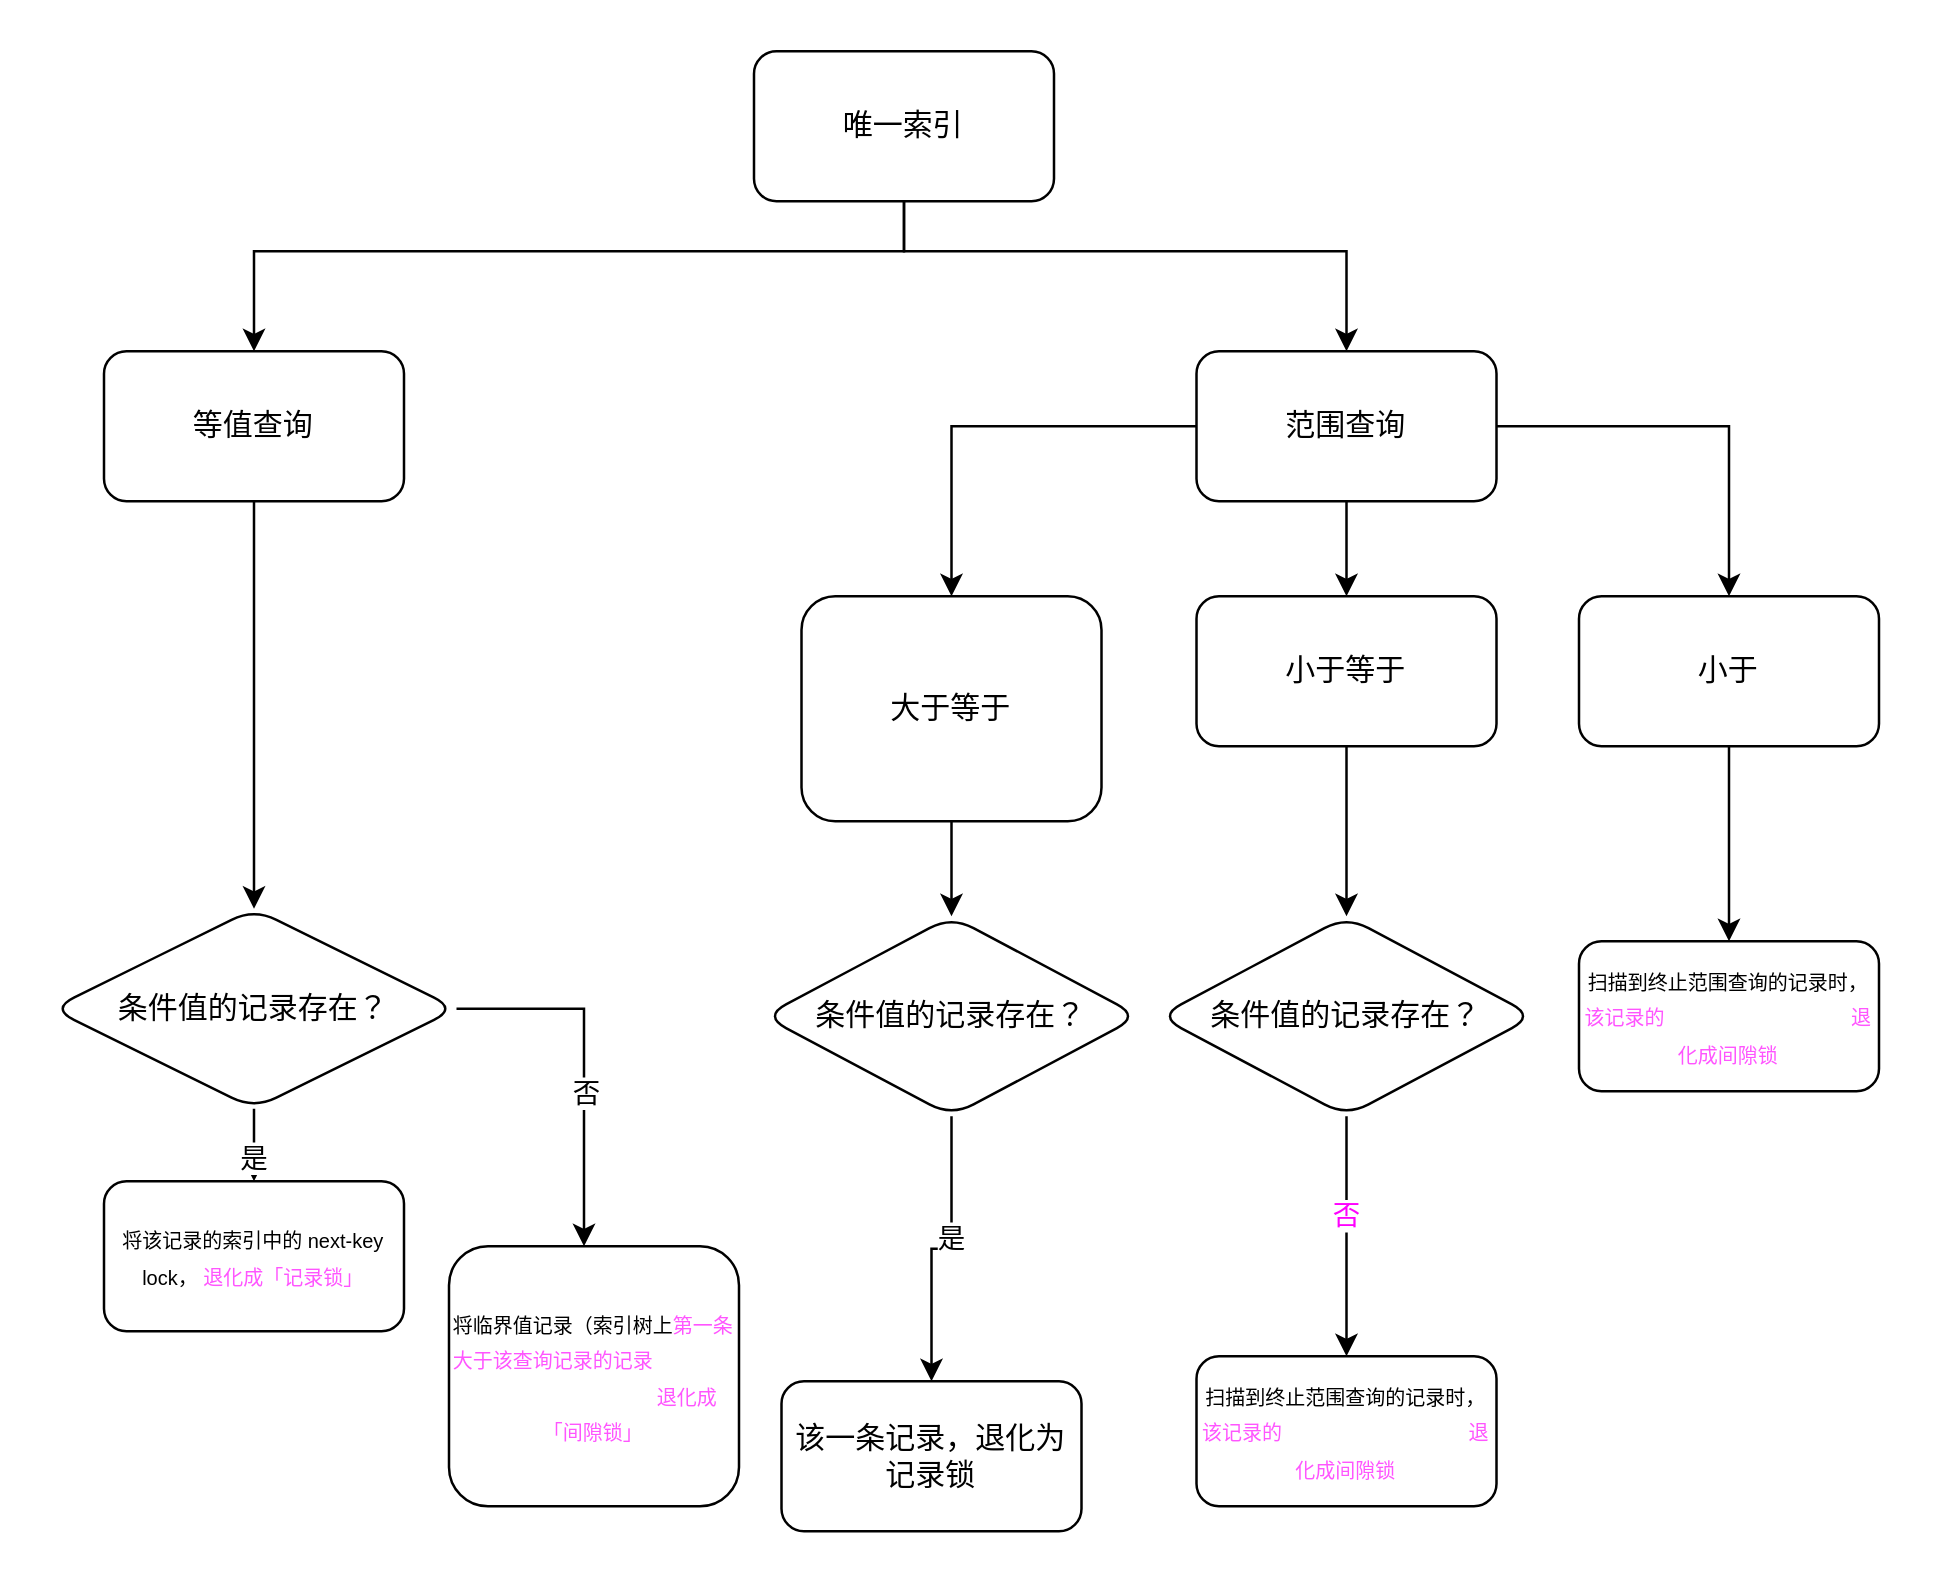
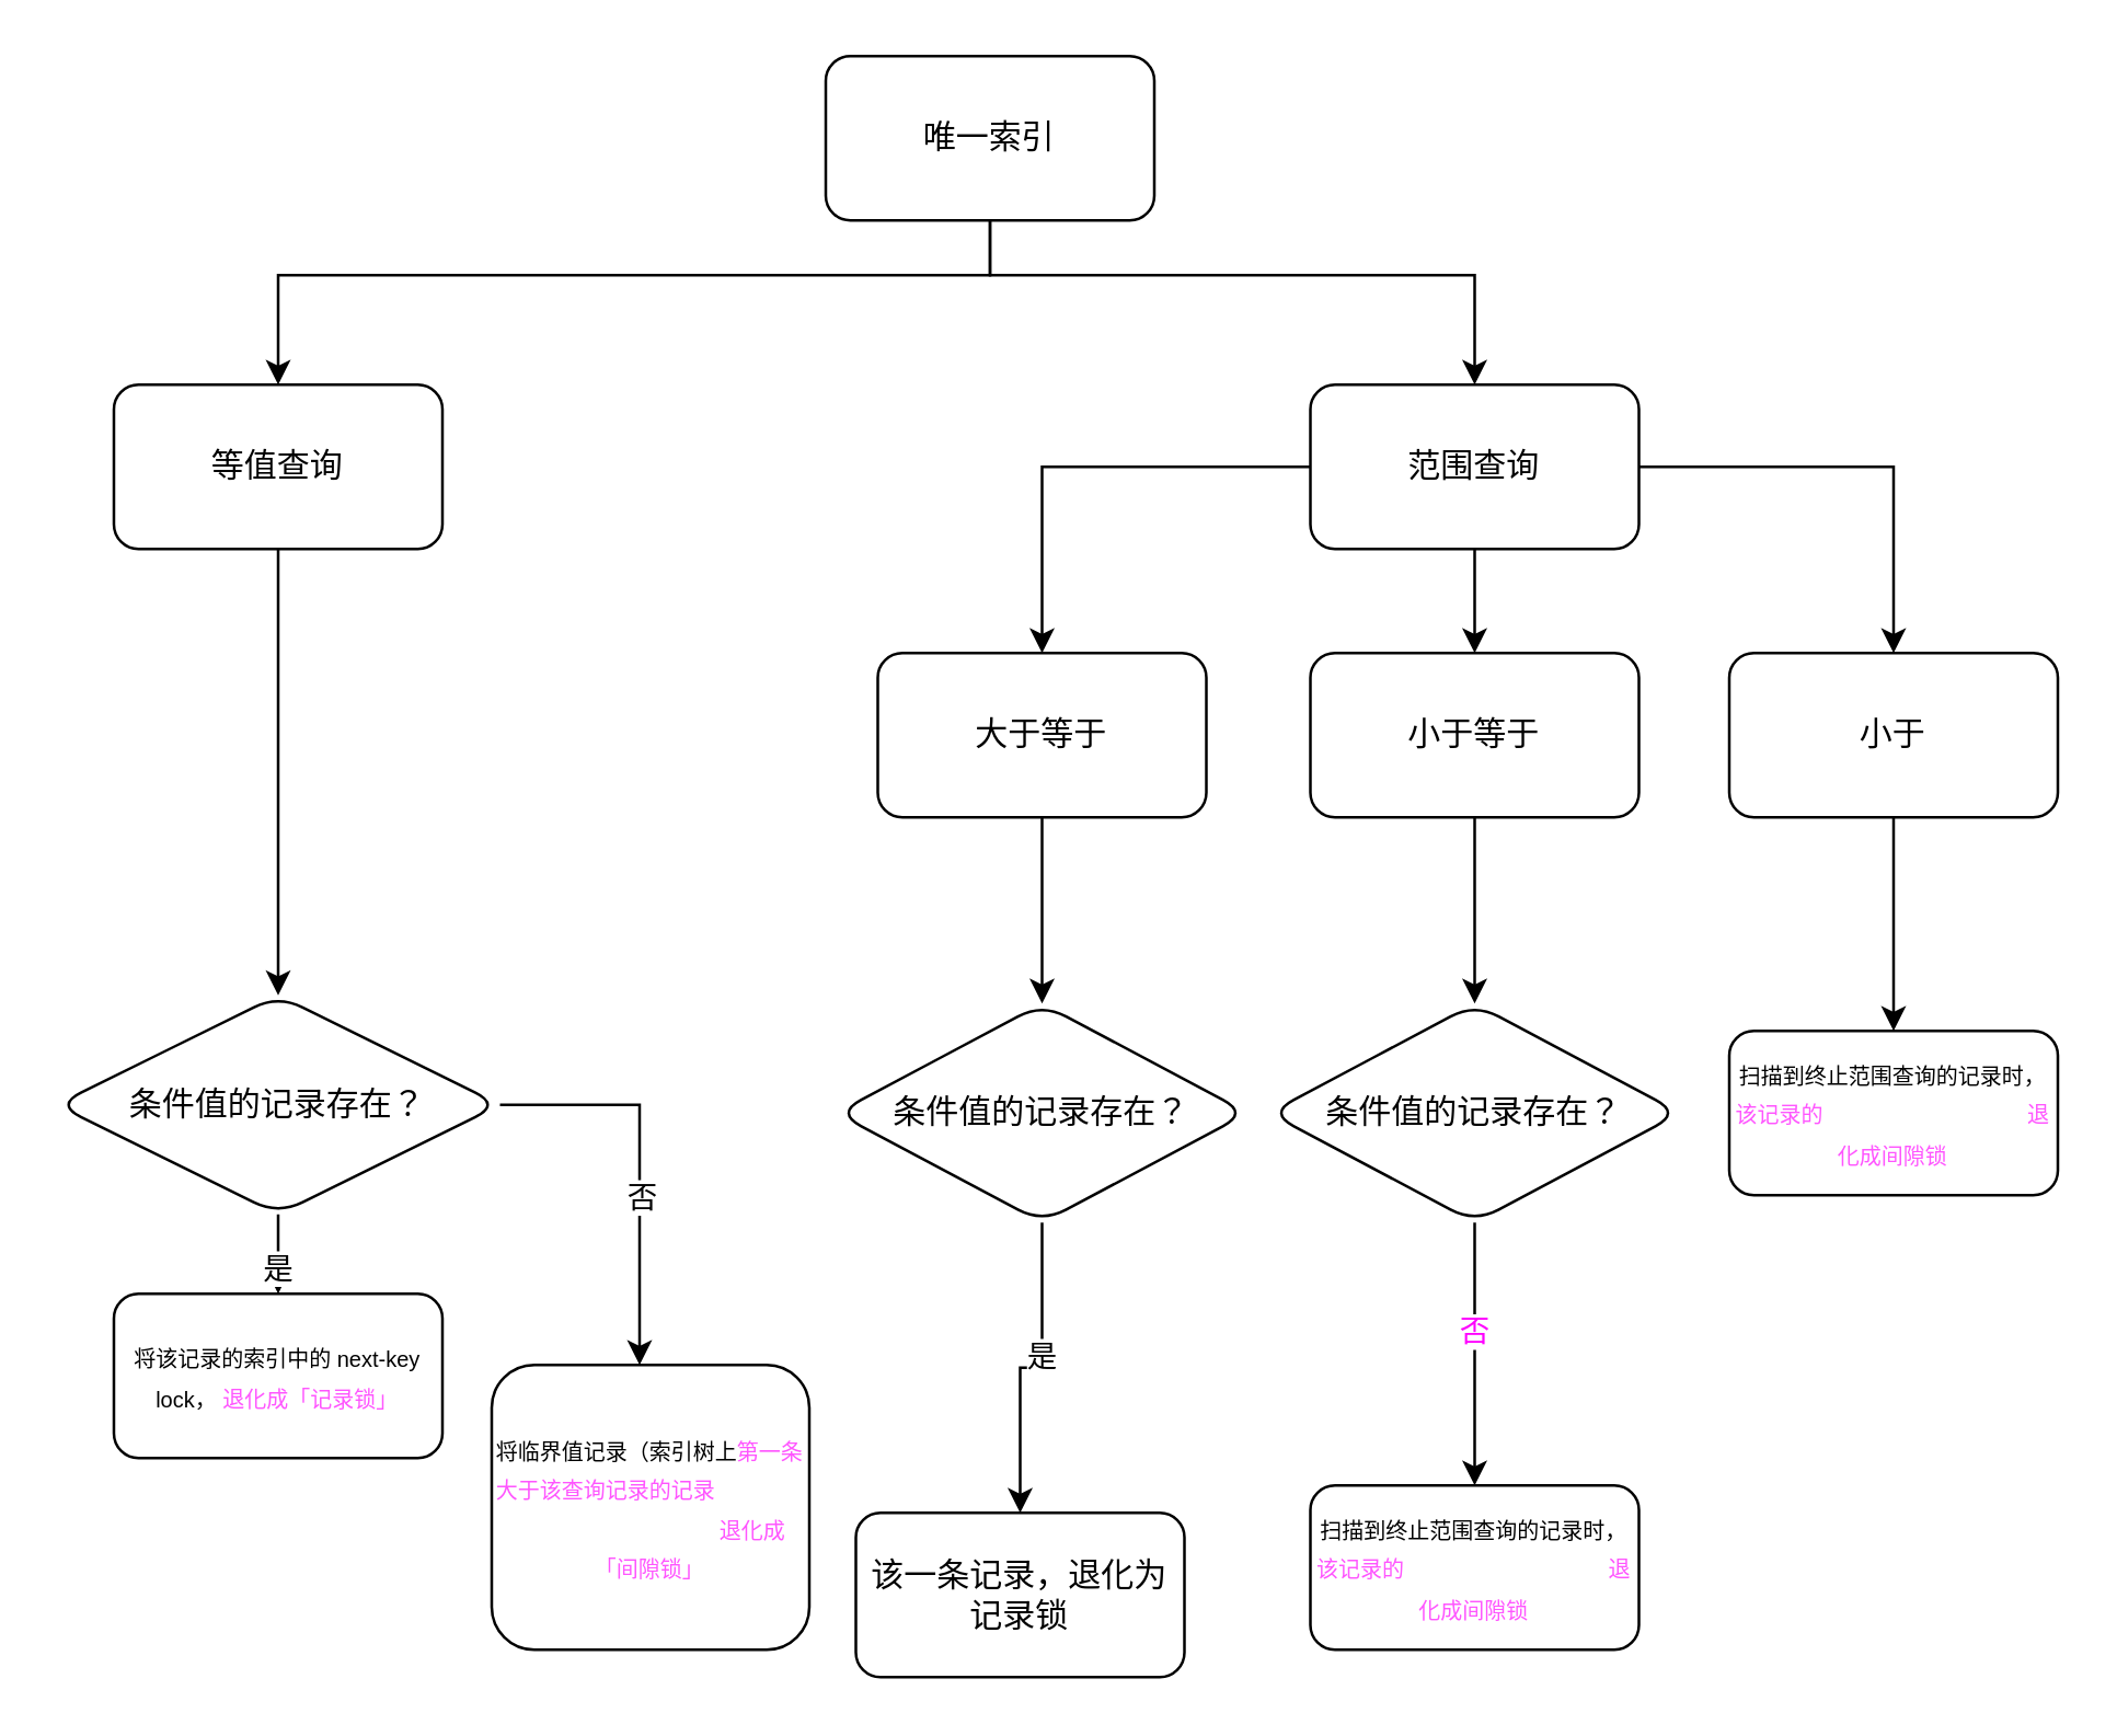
- <mxCell id="19" value="大于等于" style="rounded=1;whiteSpace=wrap;html=1;fillColor=none;strokeColor=default;" vertex="1" parent="1"><mxGeometry x="320" y="238" width="120" height="90" as="geometry" /></mxCell>
+ <mxCell id="19" value="大于等于" style="rounded=1;whiteSpace=wrap;html=1;fillColor=none;strokeColor=default;" vertex="1" parent="1"><mxGeometry x="320" y="238" width="120" height="60" as="geometry" /></mxCell>
